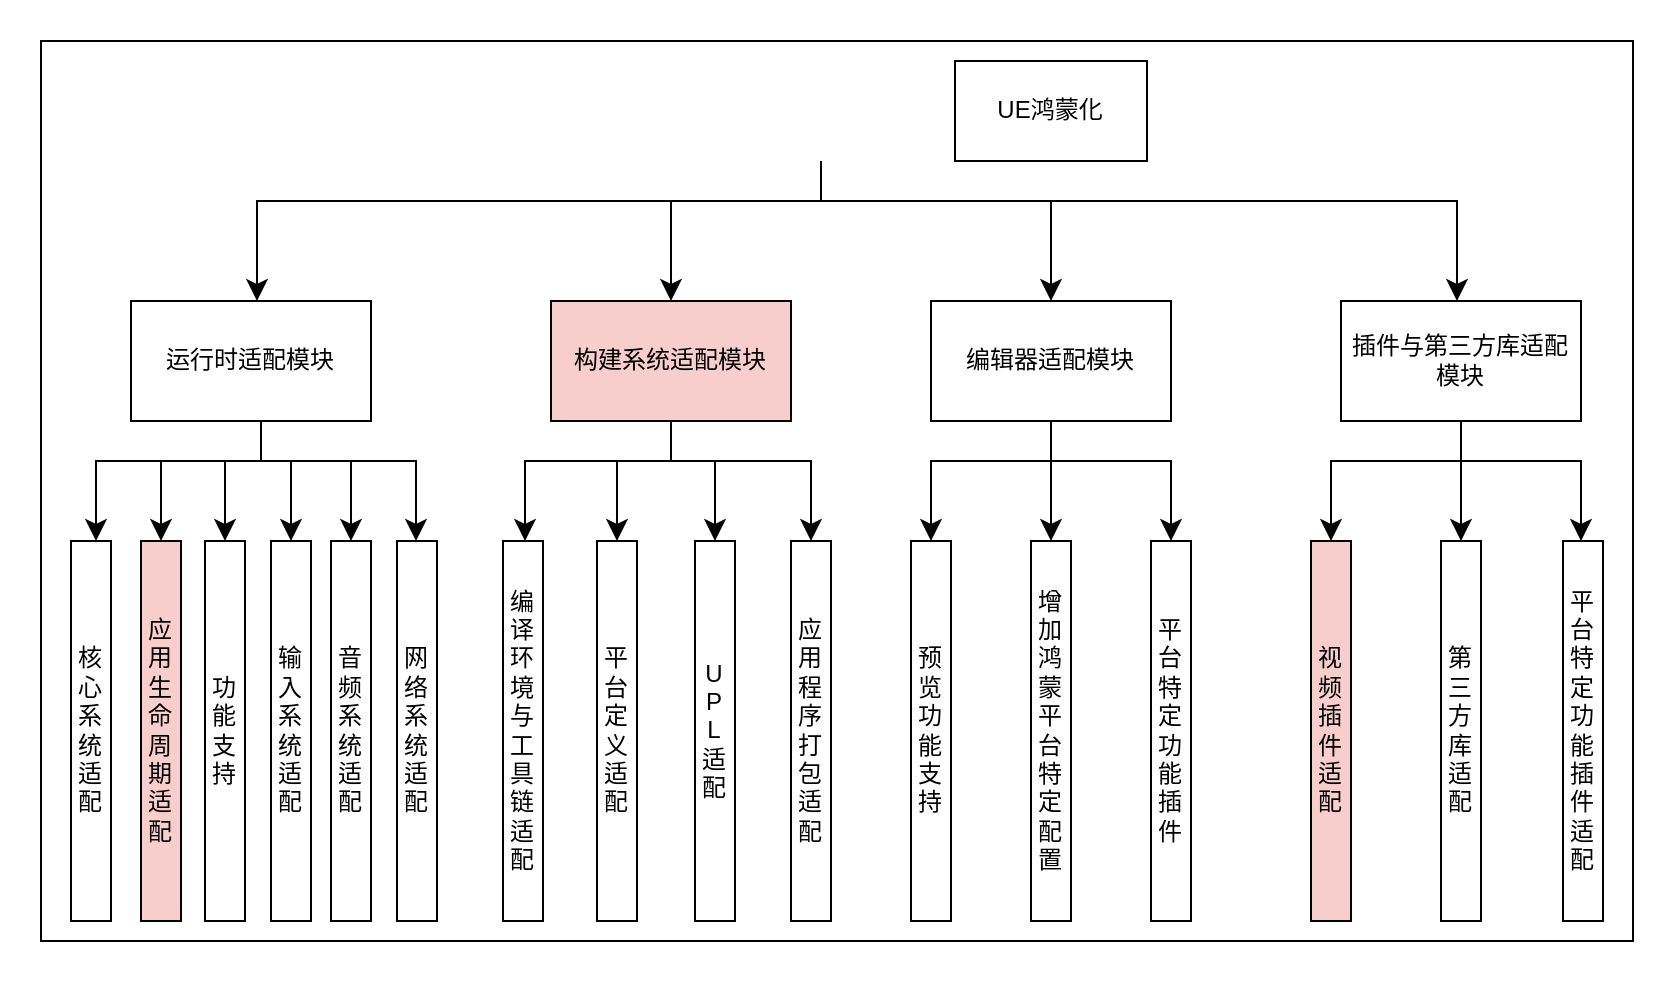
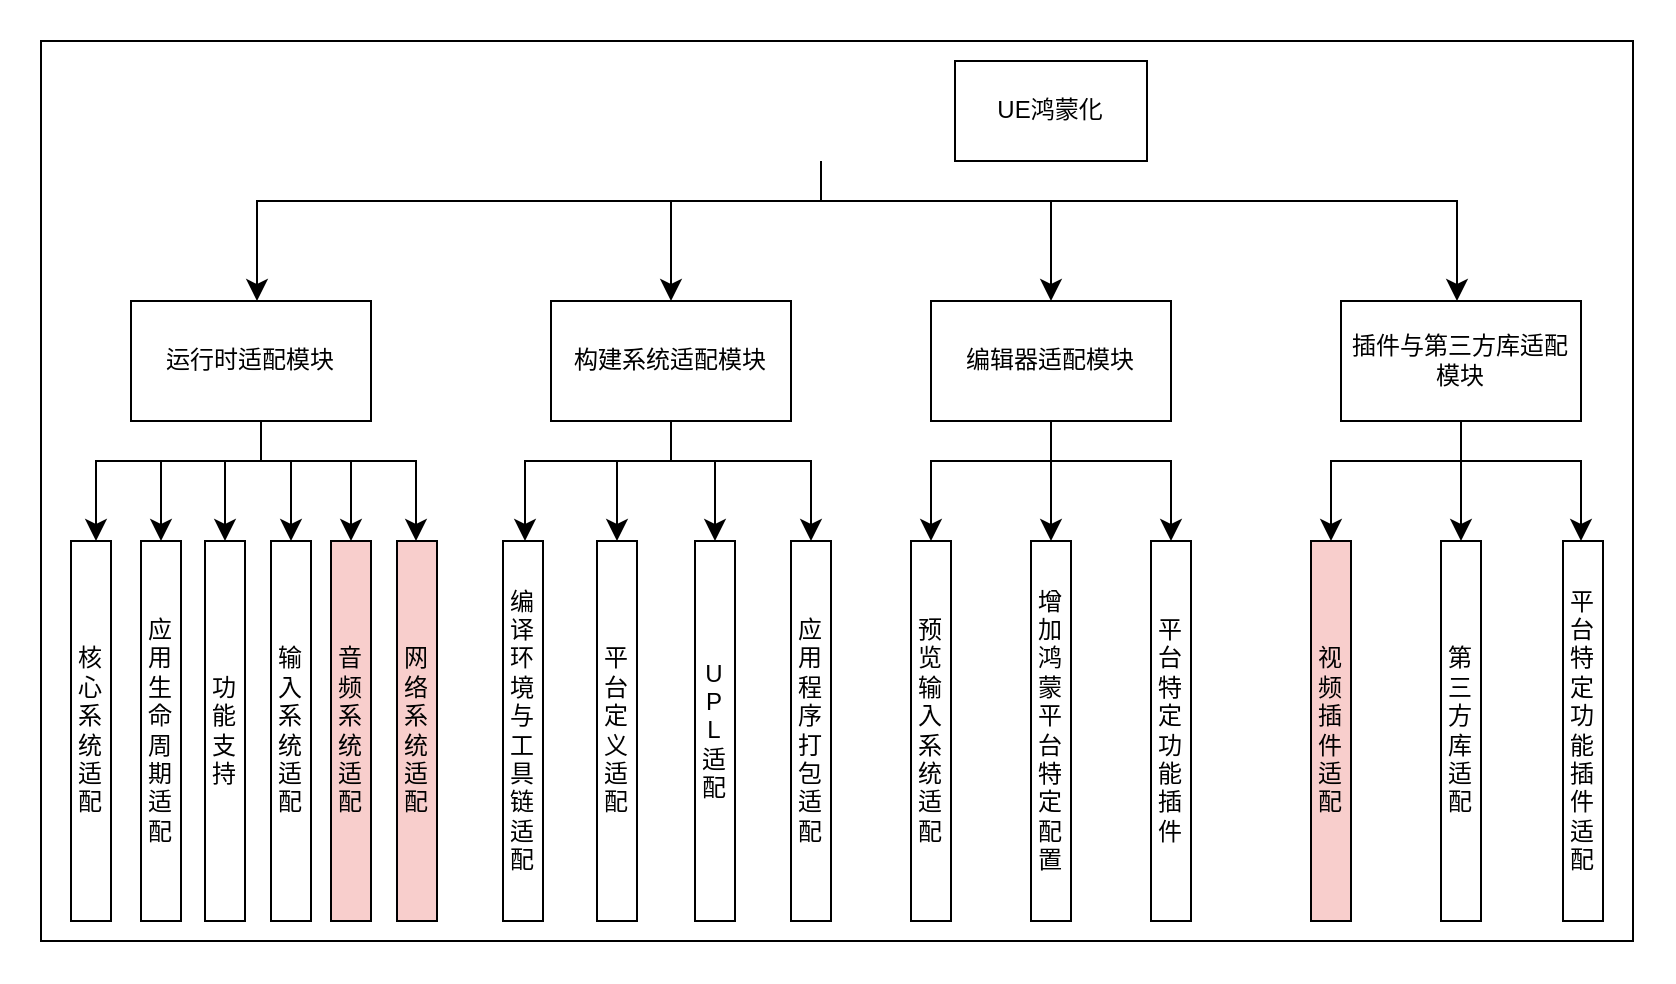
- <mxCell id="5" value="构建系统适配模块" style="rounded=0;whiteSpace=wrap;html=1;fillColor=#f8cecc;" parent="1" vertex="1"><mxGeometry x="275" y="150" width="120" height="60" as="geometry" /></mxCell>
+ <mxCell id="5" value="构建系统适配模块" style="rounded=0;whiteSpace=wrap;html=1;" parent="1" vertex="1"><mxGeometry x="275" y="150" width="120" height="60" as="geometry" /></mxCell>
- <mxCell id="9" value="应用生命周期适配" style="rounded=0;whiteSpace=wrap;html=1;fillColor=#f8cecc;" parent="1" vertex="1"><mxGeometry x="70" y="270" width="20" height="190" as="geometry" /></mxCell>
+ <mxCell id="9" value="应用生命周期适配" style="rounded=0;whiteSpace=wrap;html=1;" parent="1" vertex="1"><mxGeometry x="70" y="270" width="20" height="190" as="geometry" /></mxCell>
- <mxCell id="12" value="音频系统适配" style="rounded=0;whiteSpace=wrap;html=1;" parent="1" vertex="1"><mxGeometry x="165" y="270" width="20" height="190" as="geometry" /></mxCell>
+ <mxCell id="12" value="音频系统适配" style="rounded=0;whiteSpace=wrap;html=1;fillColor=#f8cecc;" parent="1" vertex="1"><mxGeometry x="165" y="270" width="20" height="190" as="geometry" /></mxCell>
- <mxCell id="13" value="网络系统适配" style="rounded=0;whiteSpace=wrap;html=1;" parent="1" vertex="1"><mxGeometry x="198" y="270" width="20" height="190" as="geometry" /></mxCell>
+ <mxCell id="13" value="网络系统适配" style="rounded=0;whiteSpace=wrap;html=1;fillColor=#f8cecc;" parent="1" vertex="1"><mxGeometry x="198" y="270" width="20" height="190" as="geometry" /></mxCell>
- <mxCell id="18" value="预览&lt;div&gt;功能支持&lt;/div&gt;" style="rounded=0;whiteSpace=wrap;html=1;" parent="1" vertex="1"><mxGeometry x="455" y="270" width="20" height="190" as="geometry" /></mxCell>
+ <mxCell id="18" value="预览&lt;div&gt;输入系统适配&lt;/div&gt;" style="rounded=0;whiteSpace=wrap;html=1;" parent="1" vertex="1"><mxGeometry x="455" y="270" width="20" height="190" as="geometry" /></mxCell>
